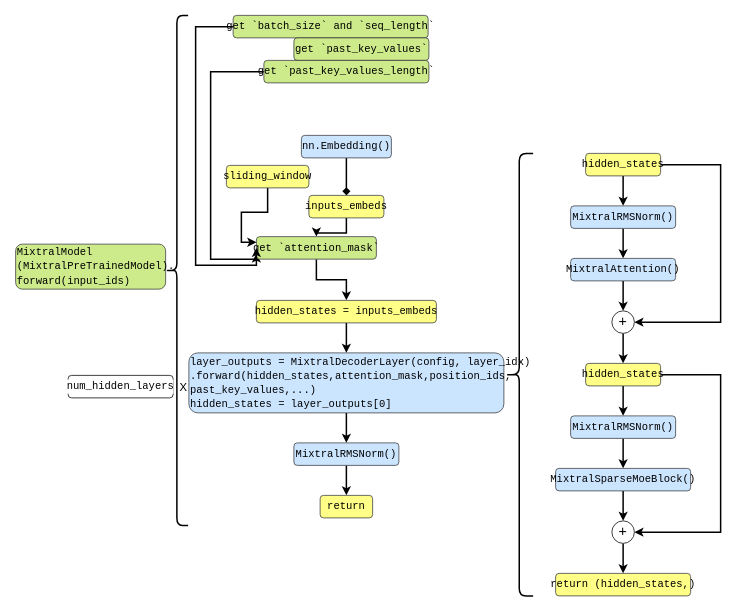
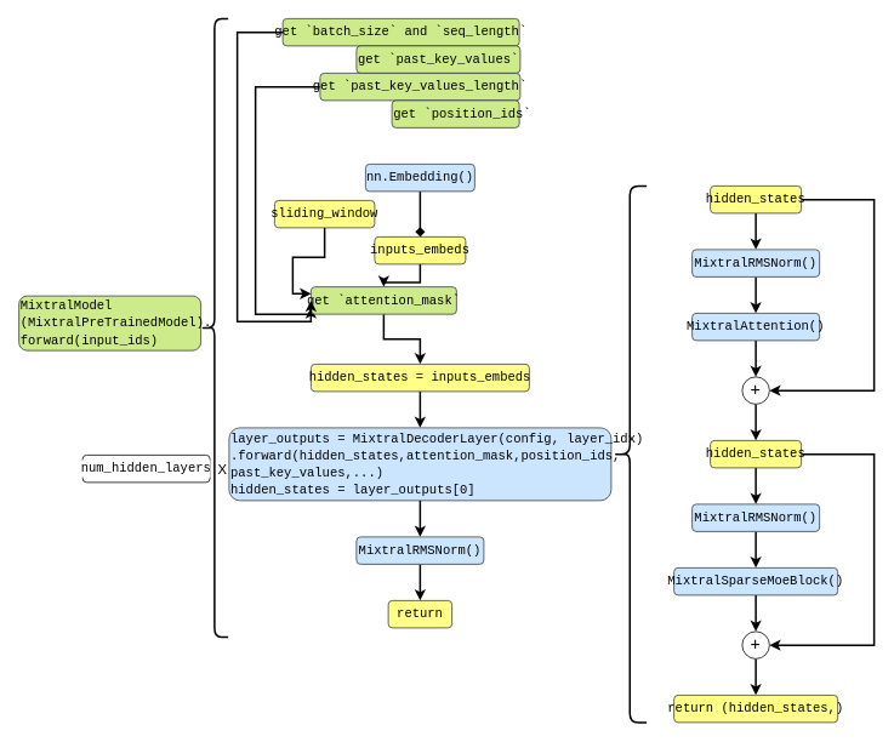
+ <mxCell id="14" value="&lt;span style=&quot;font-family: Consolas, &amp;quot;Courier New&amp;quot;, monospace; font-size: 14px; white-space: pre;&quot;&gt;get &lt;/span&gt;&lt;span style=&quot;font-family: Consolas, &amp;quot;Courier New&amp;quot;, monospace; font-size: 14px; white-space: pre;&quot;&gt;`position_ids`&lt;/span&gt;" style="rounded=1;whiteSpace=wrap;html=1;fontFamily=Helvetica;fontSize=11;labelBackgroundColor=none;align=left;fillColor=#cdeb8b;strokeColor=#36393d;" vertex="1" parent="1"><mxGeometry x="430" y="110" width="140" height="30" as="geometry" /></mxCell>
